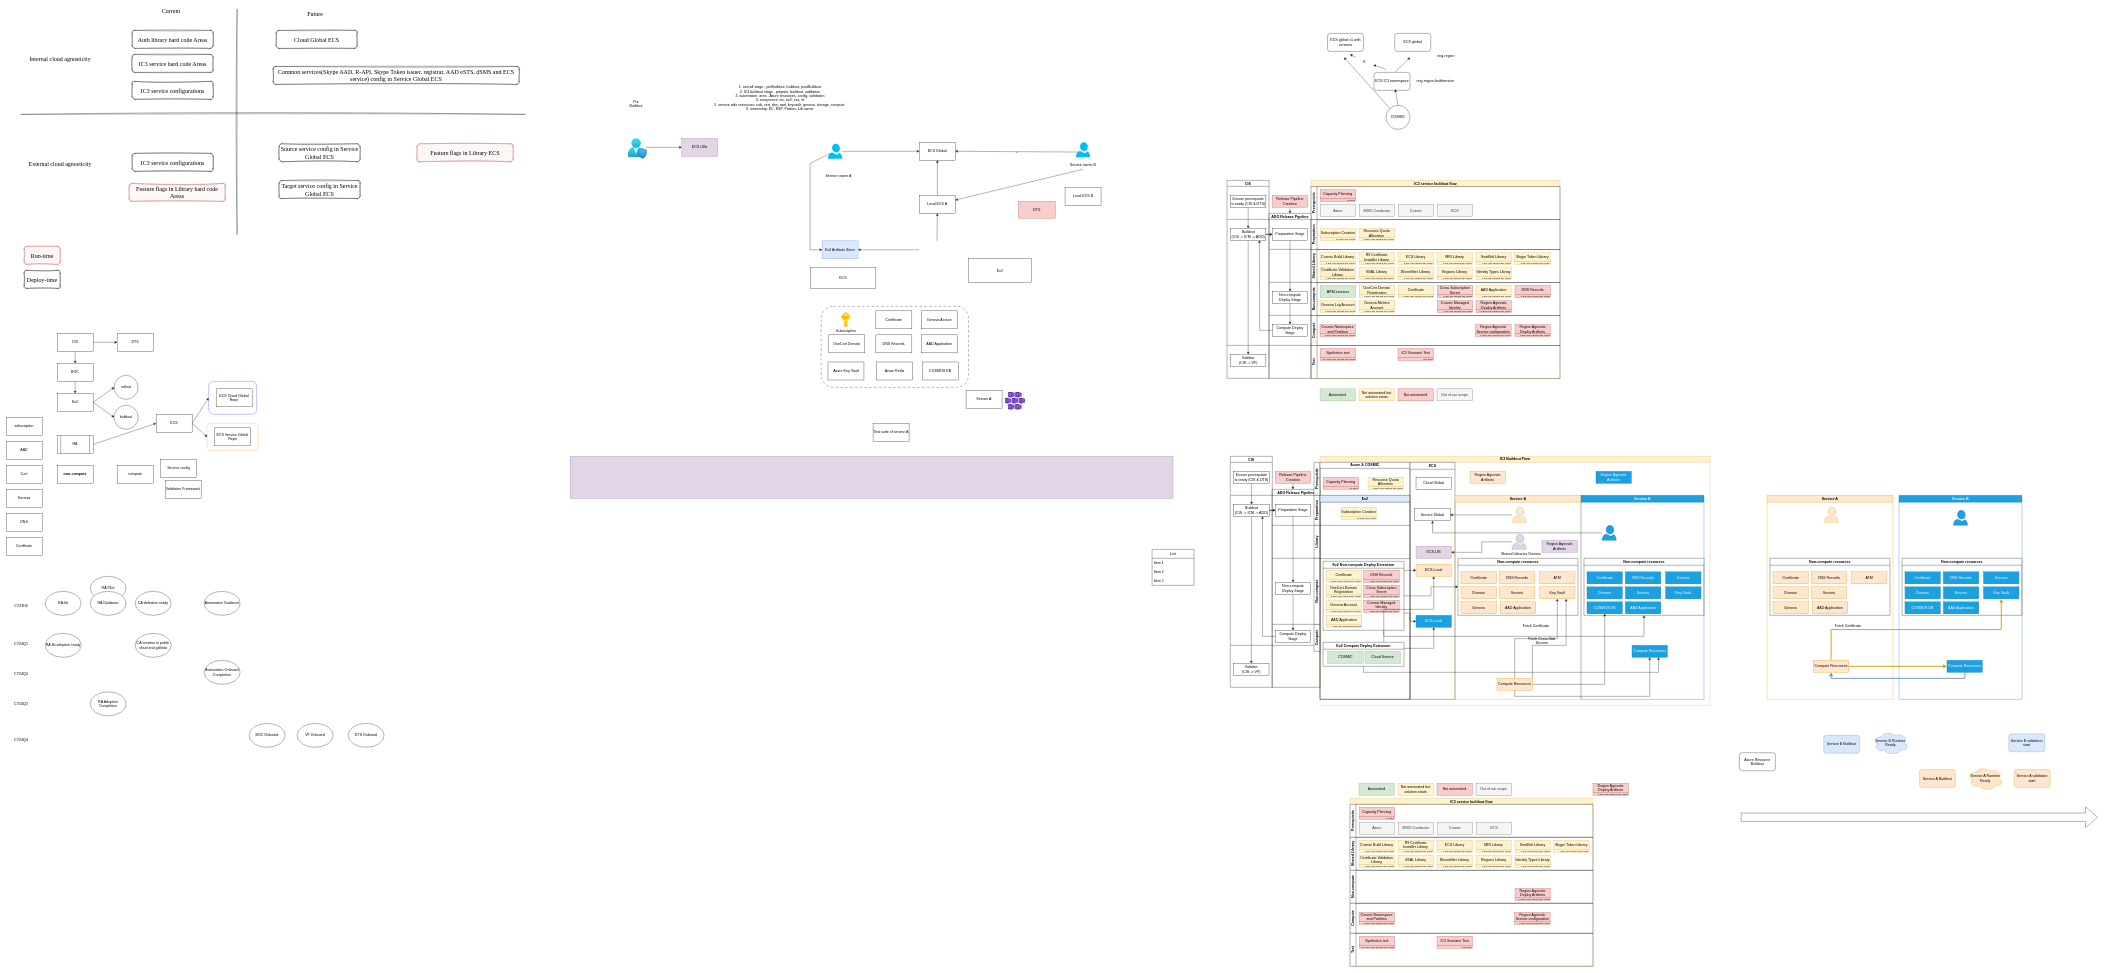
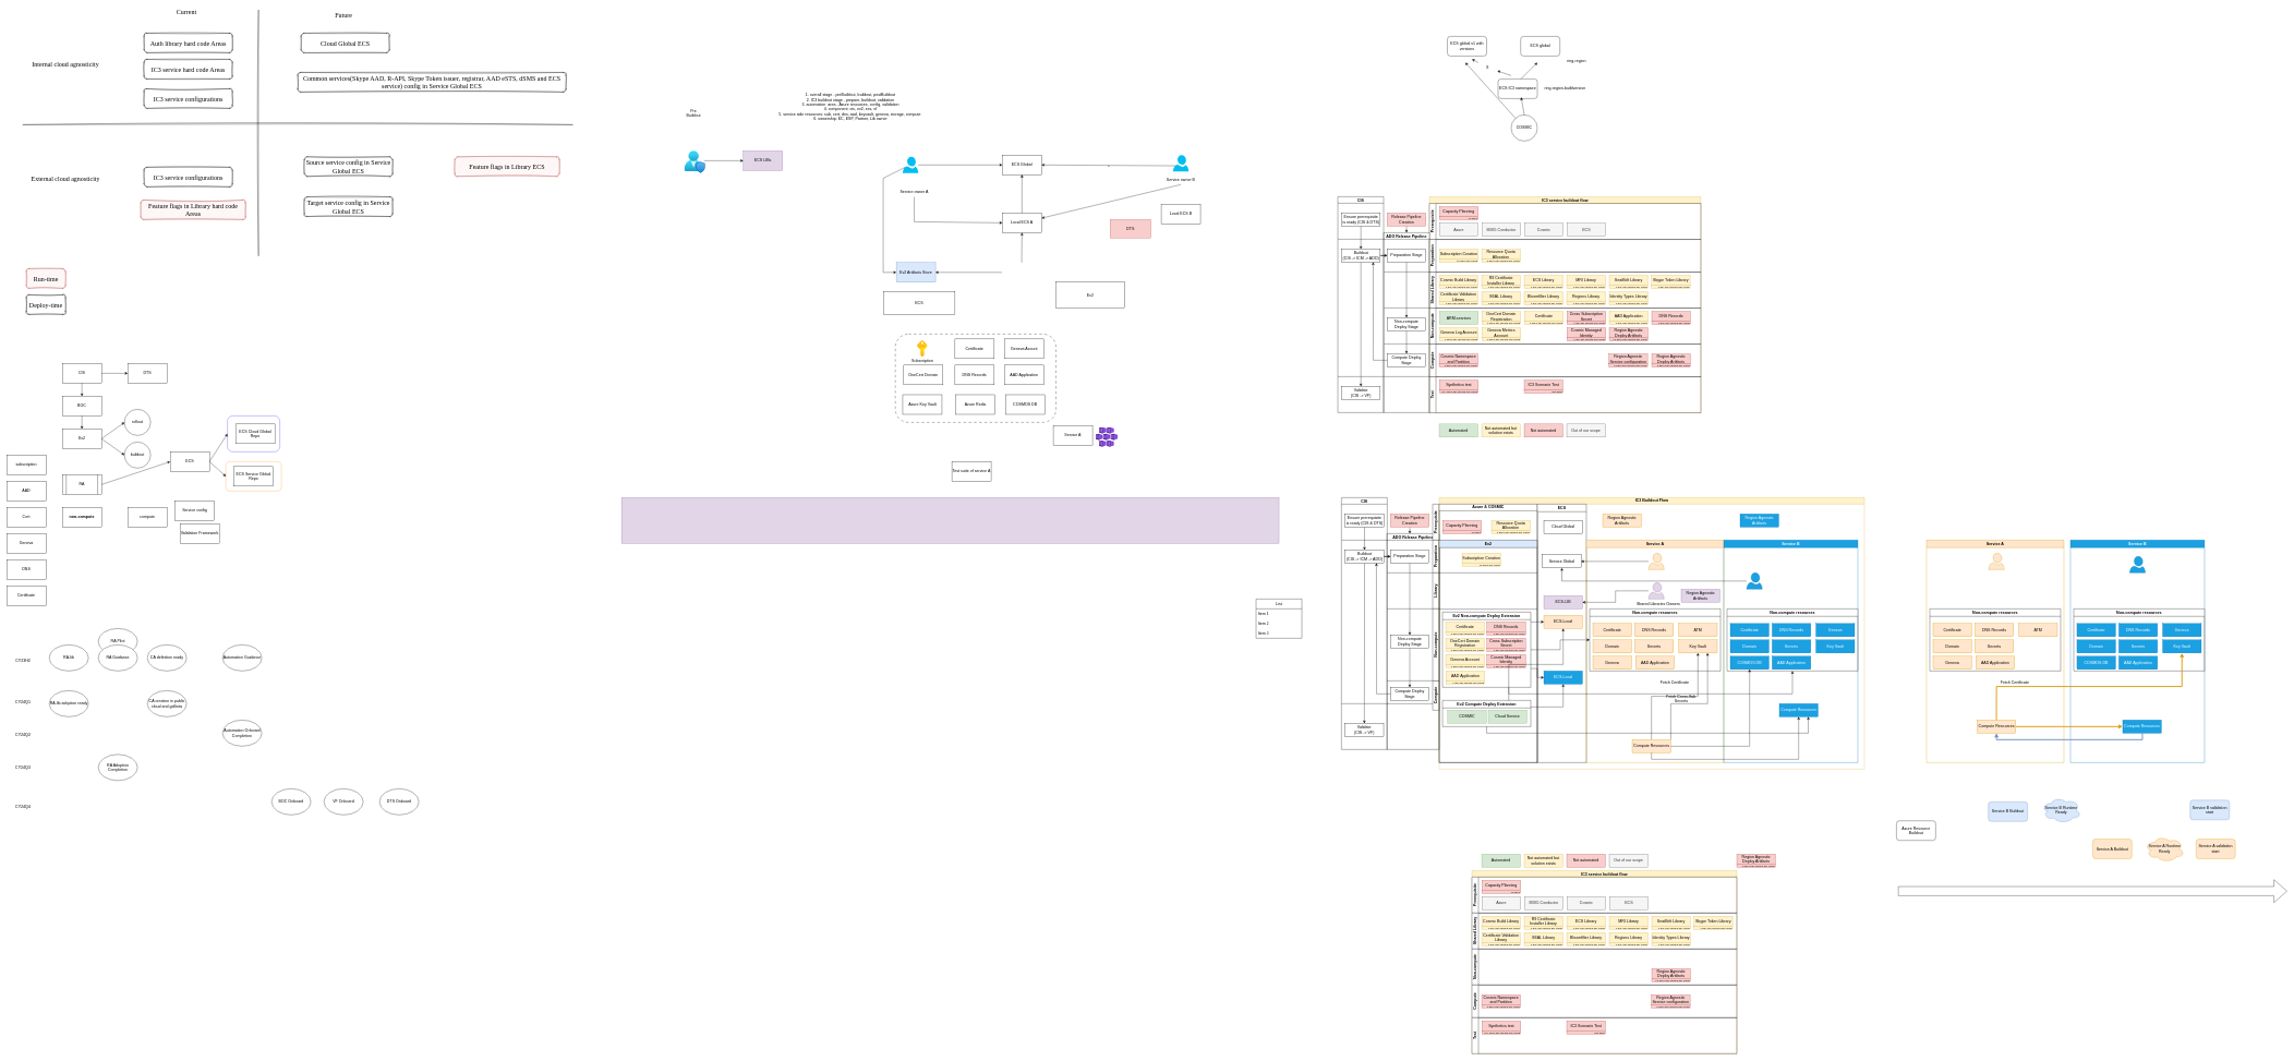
+ <mxCell id="72" value="" style="endArrow=classic;html=1;rounded=0;entryX=0;entryY=0.5;entryDx=0;entryDy=0;exitX=0.5;exitY=1;exitDx=0;exitDy=0;" parent="1" source="70" target="64" edge="1"><mxGeometry width="50" height="50" relative="1" as="geometry"><mxPoint x="2796.25" y="610.61" as="sourcePoint" /><mxPoint x="2796.25" y="670.61" as="targetPoint" /><Array as="points"><mxPoint x="2795" y="676.61" /></Array></mxGeometry></mxCell>
